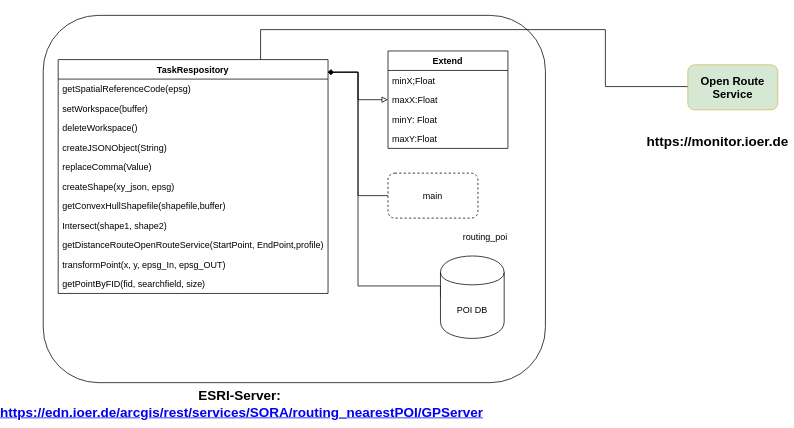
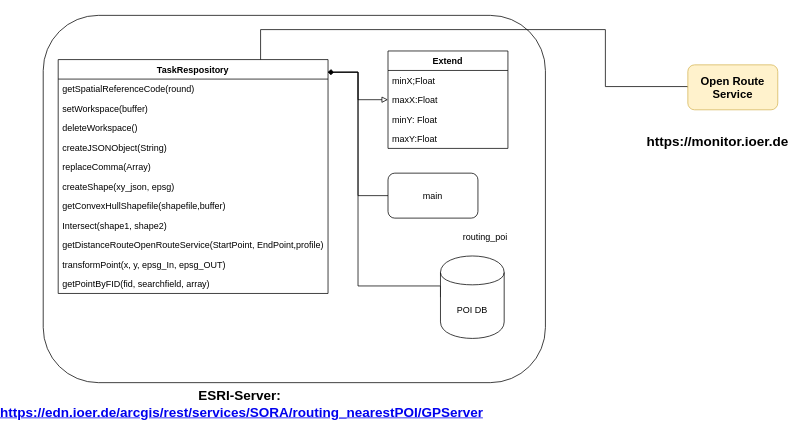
- <mxCell id="42" value="Open Route Service" style="rounded=1;whiteSpace=wrap;html=1;fillColor=#d5e8d4;strokeColor=#d6b656;fontSize=15;fontStyle=1;" vertex="1" parent="1"><mxGeometry x="880" y="86" width="120" height="60" as="geometry" /></mxCell>
+ <mxCell id="42" value="Open Route Service" style="rounded=1;whiteSpace=wrap;html=1;fillColor=#fff2cc;strokeColor=#d6b656;fontSize=15;fontStyle=1" vertex="1" parent="1"><mxGeometry x="880" y="86" width="120" height="60" as="geometry" /></mxCell>
- <mxCell id="27" value="getSpatialReferenceCode(epsg)" style="text;strokeColor=none;fillColor=none;align=left;verticalAlign=top;spacingLeft=4;spacingRight=4;overflow=hidden;rotatable=0;points=[[0,0.5],[1,0.5]];portConstraint=eastwest;" vertex="1" parent="26"><mxGeometry y="26" width="360" height="26" as="geometry" /></mxCell>
+ <mxCell id="27" value="getSpatialReferenceCode(round)" style="text;strokeColor=none;fillColor=none;align=left;verticalAlign=top;spacingLeft=4;spacingRight=4;overflow=hidden;rotatable=0;points=[[0,0.5],[1,0.5]];portConstraint=eastwest;" vertex="1" parent="26"><mxGeometry y="26" width="360" height="26" as="geometry" /></mxCell>
- <mxCell id="31" value="replaceComma(Value)" style="text;strokeColor=none;fillColor=none;align=left;verticalAlign=top;spacingLeft=4;spacingRight=4;overflow=hidden;rotatable=0;points=[[0,0.5],[1,0.5]];portConstraint=eastwest;" vertex="1" parent="26"><mxGeometry y="130" width="360" height="26" as="geometry" /></mxCell>
+ <mxCell id="31" value="replaceComma(Array)" style="text;strokeColor=none;fillColor=none;align=left;verticalAlign=top;spacingLeft=4;spacingRight=4;overflow=hidden;rotatable=0;points=[[0,0.5],[1,0.5]];portConstraint=eastwest;" vertex="1" parent="26"><mxGeometry y="130" width="360" height="26" as="geometry" /></mxCell>
- <mxCell id="25" value="main" style="rounded=1;whiteSpace=wrap;html=1;dashed=1;" vertex="1" parent="1"><mxGeometry x="480" y="230.5" width="120" height="60" as="geometry" /></mxCell>
+ <mxCell id="25" value="main" style="rounded=1;whiteSpace=wrap;html=1;" vertex="1" parent="1"><mxGeometry x="480" y="230.5" width="120" height="60" as="geometry" /></mxCell>
- <mxCell id="37" value="getPointByFID(fid, searchfield, size)" style="text;strokeColor=none;fillColor=none;align=left;verticalAlign=top;spacingLeft=4;spacingRight=4;overflow=hidden;rotatable=0;points=[[0,0.5],[1,0.5]];portConstraint=eastwest;" vertex="1" parent="26"><mxGeometry y="286" width="360" height="26" as="geometry" /></mxCell>
+ <mxCell id="37" value="getPointByFID(fid, searchfield, array)" style="text;strokeColor=none;fillColor=none;align=left;verticalAlign=top;spacingLeft=4;spacingRight=4;overflow=hidden;rotatable=0;points=[[0,0.5],[1,0.5]];portConstraint=eastwest;" vertex="1" parent="26"><mxGeometry y="286" width="360" height="26" as="geometry" /></mxCell>
